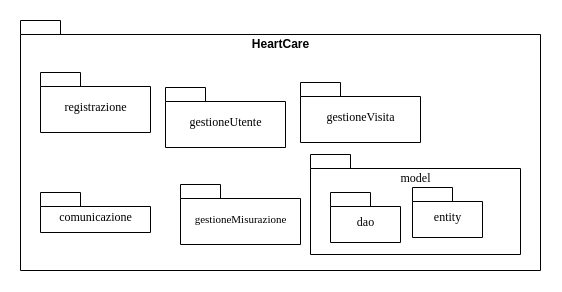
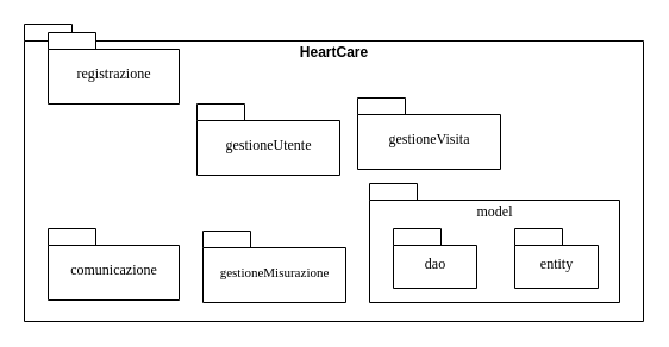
- <mxCell id="6" value="&lt;span style=&quot;font-weight: normal&quot;&gt;registrazione&lt;/span&gt;" style="shape=folder;fontStyle=1;spacingTop=10;tabWidth=40;tabHeight=14;tabPosition=left;html=1;fontFamily=Verdana;" vertex="1" parent="1"><mxGeometry x="40" y="72" width="110" height="60" as="geometry" /></mxCell>
+ <mxCell id="6" value="&lt;span style=&quot;font-weight: normal&quot;&gt;registrazione&lt;/span&gt;" style="shape=folder;fontStyle=1;spacingTop=10;tabWidth=40;tabHeight=14;tabPosition=left;html=1;fontFamily=Verdana;" vertex="1" parent="1"><mxGeometry x="40" y="27" width="110" height="60" as="geometry" /></mxCell>
- <mxCell id="10" value="&lt;span style=&quot;font-weight: normal&quot;&gt;comunicazione&lt;/span&gt;" style="shape=folder;fontStyle=1;spacingTop=10;tabWidth=40;tabHeight=14;tabPosition=left;html=1;fontFamily=Verdana;" vertex="1" parent="1"><mxGeometry x="40" y="192" width="110" height="40" as="geometry" /></mxCell>
+ <mxCell id="10" value="&lt;span style=&quot;font-weight: normal&quot;&gt;comunicazione&lt;/span&gt;" style="shape=folder;fontStyle=1;spacingTop=10;tabWidth=40;tabHeight=14;tabPosition=left;html=1;fontFamily=Verdana;" vertex="1" parent="1"><mxGeometry x="40" y="192" width="110" height="60" as="geometry" /></mxCell>
- <mxCell id="5" value="&lt;span style=&quot;font-weight: normal&quot;&gt;entity&lt;/span&gt;" style="shape=folder;fontStyle=1;spacingTop=10;tabWidth=40;tabHeight=14;tabPosition=left;html=1;fontFamily=Verdana;" vertex="1" parent="1"><mxGeometry x="412" y="187" width="70" height="50" as="geometry" /></mxCell>
+ <mxCell id="5" value="&lt;span style=&quot;font-weight: normal&quot;&gt;entity&lt;/span&gt;" style="shape=folder;fontStyle=1;spacingTop=10;tabWidth=40;tabHeight=14;tabPosition=left;html=1;fontFamily=Verdana;" vertex="1" parent="1"><mxGeometry x="432" y="192" width="70" height="50" as="geometry" /></mxCell>
- <mxCell id="9" value="&lt;span style=&quot;font-weight: normal&quot;&gt;&lt;font style=&quot;font-size: 11px&quot;&gt;gestioneMisurazione&lt;/font&gt;&lt;/span&gt;" style="shape=folder;fontStyle=1;spacingTop=10;tabWidth=40;tabHeight=14;tabPosition=left;html=1;fontFamily=Verdana;" vertex="1" parent="1"><mxGeometry x="180" y="184" width="120" height="60" as="geometry" /></mxCell>
+ <mxCell id="9" value="&lt;span style=&quot;font-weight: normal&quot;&gt;&lt;font style=&quot;font-size: 11px&quot;&gt;gestioneMisurazione&lt;/font&gt;&lt;/span&gt;" style="shape=folder;fontStyle=1;spacingTop=10;tabWidth=40;tabHeight=14;tabPosition=left;html=1;fontFamily=Verdana;" vertex="1" parent="1"><mxGeometry x="170" y="194" width="120" height="60" as="geometry" /></mxCell>
